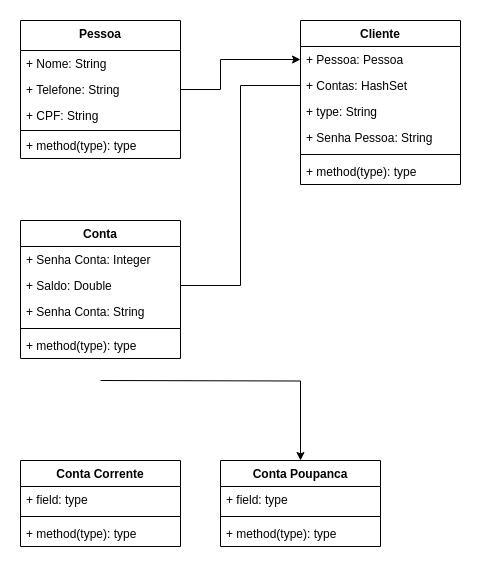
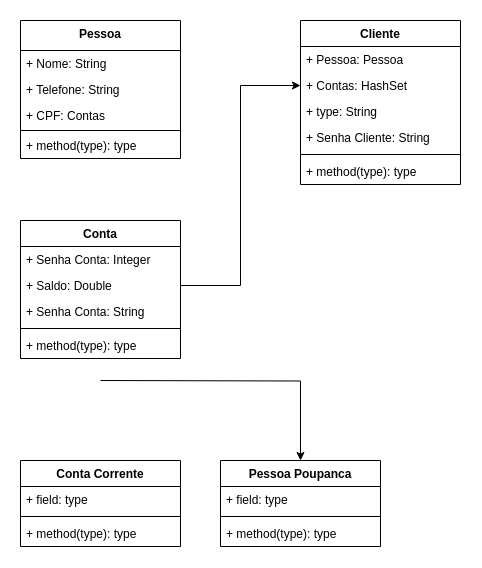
- <mxCell id="21" style="edgeStyle=orthogonalEdgeStyle;rounded=0;orthogonalLoop=1;jettySize=auto;html=1;exitX=1;exitY=0.5;exitDx=0;exitDy=0;entryX=0;entryY=0.5;entryDx=0;entryDy=0;" edge="1" parent="1" source="4" target="9"><mxGeometry relative="1" as="geometry"><Array as="points"><mxPoint x="220" y="89" /><mxPoint x="220" y="59" /></Array></mxGeometry></mxCell>
- <mxCell id="22" style="edgeStyle=orthogonalEdgeStyle;rounded=0;orthogonalLoop=1;jettySize=auto;html=1;exitX=1;exitY=0.5;exitDx=0;exitDy=0;entryX=0;entryY=0.5;entryDx=0;entryDy=0;endArrow=none;" edge="1" parent="1" source="17" target="10"><mxGeometry relative="1" as="geometry" /></mxCell>
+ <mxCell id="22" style="edgeStyle=orthogonalEdgeStyle;rounded=0;orthogonalLoop=1;jettySize=auto;html=1;exitX=1;exitY=0.5;exitDx=0;exitDy=0;entryX=0;entryY=0.5;entryDx=0;entryDy=0;" edge="1" parent="1" source="17" target="10"><mxGeometry relative="1" as="geometry" /></mxCell>
- <mxCell id="5" value="+ CPF: String" style="text;strokeColor=none;fillColor=none;align=left;verticalAlign=top;spacingLeft=4;spacingRight=4;overflow=hidden;rotatable=0;points=[[0,0.5],[1,0.5]];portConstraint=eastwest;" vertex="1" parent="2"><mxGeometry y="82" width="160" height="26" as="geometry" /></mxCell>
+ <mxCell id="5" value="+ CPF: Contas" style="text;strokeColor=none;fillColor=none;align=left;verticalAlign=top;spacingLeft=4;spacingRight=4;overflow=hidden;rotatable=0;points=[[0,0.5],[1,0.5]];portConstraint=eastwest;" vertex="1" parent="2"><mxGeometry y="82" width="160" height="26" as="geometry" /></mxCell>
- <mxCell id="12" value="+ Senha Pessoa: String" style="text;strokeColor=none;fillColor=none;align=left;verticalAlign=top;spacingLeft=4;spacingRight=4;overflow=hidden;rotatable=0;points=[[0,0.5],[1,0.5]];portConstraint=eastwest;" vertex="1" parent="8"><mxGeometry y="104" width="160" height="26" as="geometry" /></mxCell>
+ <mxCell id="12" value="+ Senha Cliente: String" style="text;strokeColor=none;fillColor=none;align=left;verticalAlign=top;spacingLeft=4;spacingRight=4;overflow=hidden;rotatable=0;points=[[0,0.5],[1,0.5]];portConstraint=eastwest;" vertex="1" parent="8"><mxGeometry y="104" width="160" height="26" as="geometry" /></mxCell>
- <mxCell id="27" value="Conta Poupanca" style="swimlane;fontStyle=1;align=center;verticalAlign=top;childLayout=stackLayout;horizontal=1;startSize=26;horizontalStack=0;resizeParent=1;resizeParentMax=0;resizeLast=0;collapsible=1;marginBottom=0;" vertex="1" parent="1"><mxGeometry x="220" y="460" width="160" height="86" as="geometry" /></mxCell>
+ <mxCell id="27" value="Pessoa Poupanca" style="swimlane;fontStyle=1;align=center;verticalAlign=top;childLayout=stackLayout;horizontal=1;startSize=26;horizontalStack=0;resizeParent=1;resizeParentMax=0;resizeLast=0;collapsible=1;marginBottom=0;" vertex="1" parent="1"><mxGeometry x="220" y="460" width="160" height="86" as="geometry" /></mxCell>
